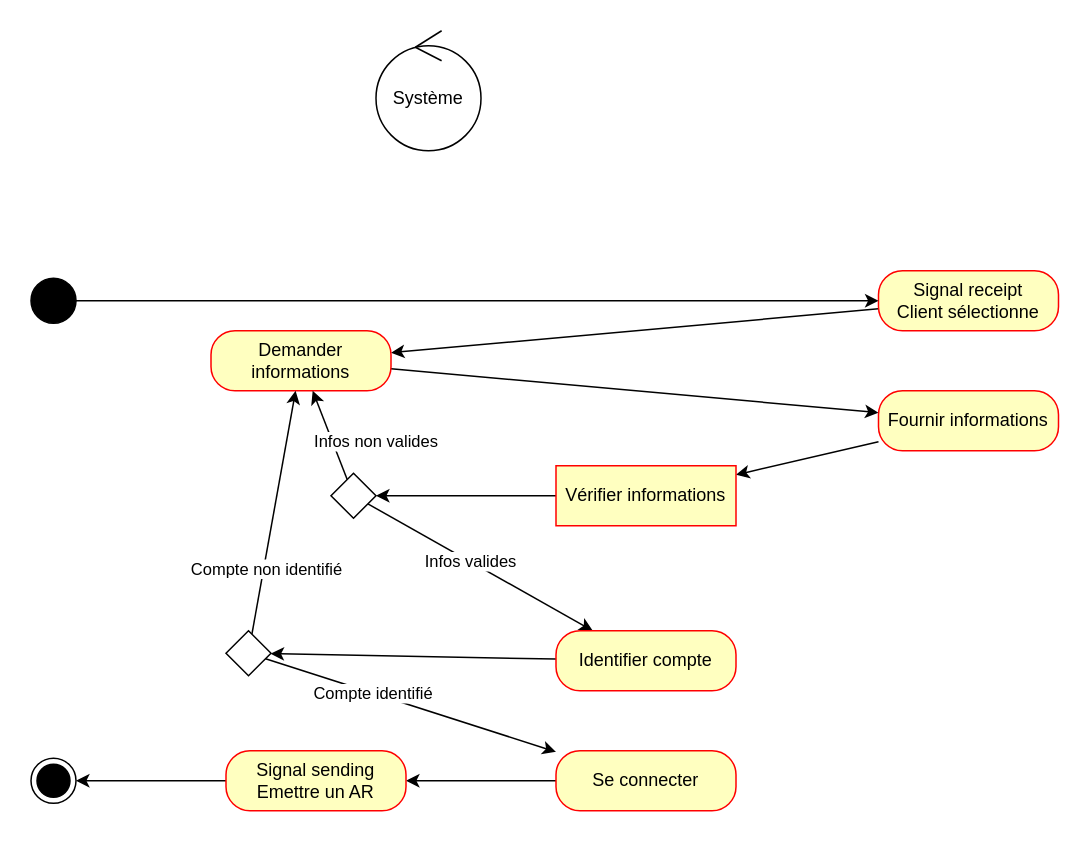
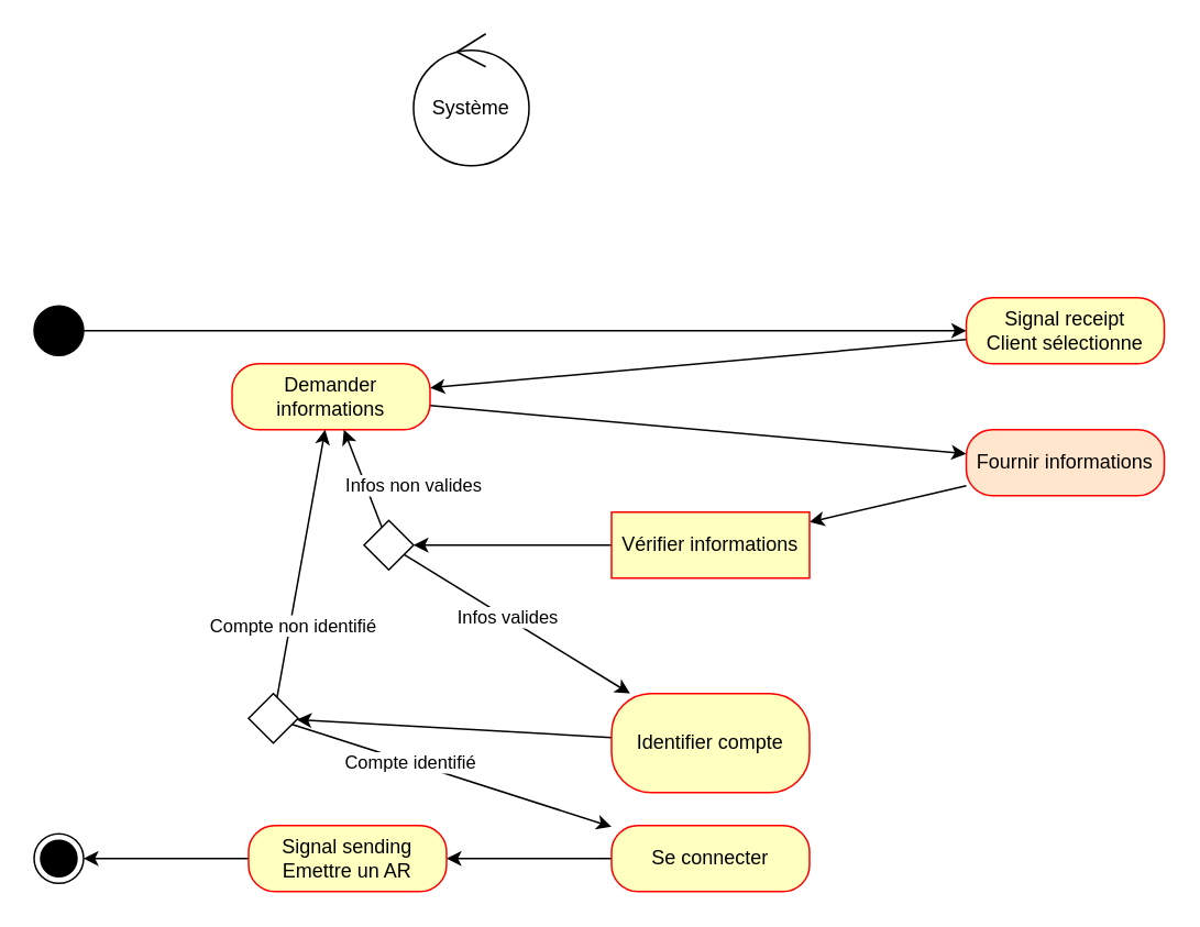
- <mxCell id="8" value="Fournir informations" style="rounded=1;whiteSpace=wrap;html=1;arcSize=40;fontColor=#000000;fillColor=#ffffc0;strokeColor=#ff0000;" parent="1" vertex="1"><mxGeometry x="585" y="260" width="120" height="40" as="geometry" /></mxCell>
+ <mxCell id="8" value="Fournir informations" style="rounded=1;whiteSpace=wrap;html=1;arcSize=40;fontColor=#000000;fillColor=#ffe6cc;strokeColor=#ff0000;" parent="1" vertex="1"><mxGeometry x="585" y="260" width="120" height="40" as="geometry" /></mxCell>
- <mxCell id="19" value="Identifier compte" style="rounded=1;whiteSpace=wrap;html=1;arcSize=40;fontColor=#000000;fillColor=#ffffc0;strokeColor=#ff0000;" parent="1" vertex="1"><mxGeometry x="370" y="420" width="120" height="40" as="geometry" /></mxCell>
+ <mxCell id="19" value="Identifier compte" style="rounded=1;whiteSpace=wrap;html=1;arcSize=40;fontColor=#000000;fillColor=#ffffc0;strokeColor=#ff0000;" parent="1" vertex="1"><mxGeometry x="370" y="420" width="120" height="60" as="geometry" /></mxCell>
